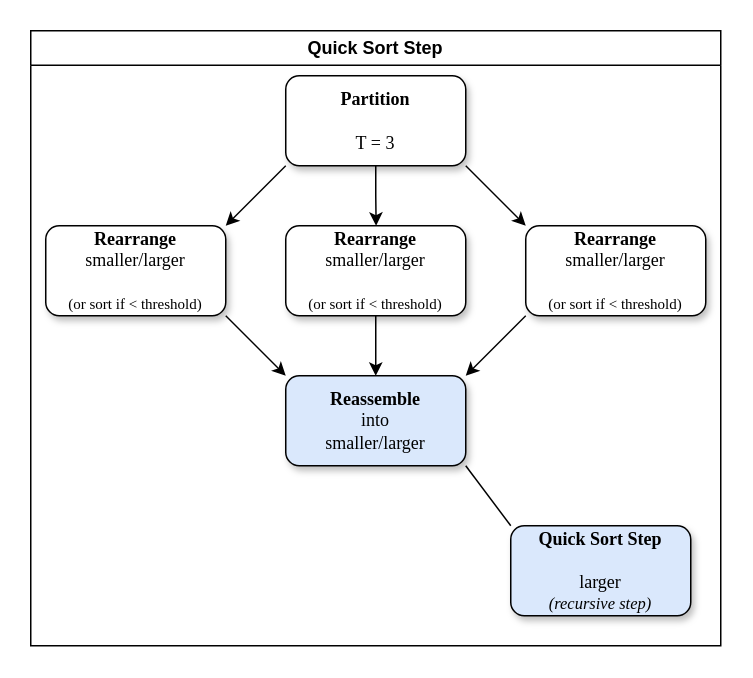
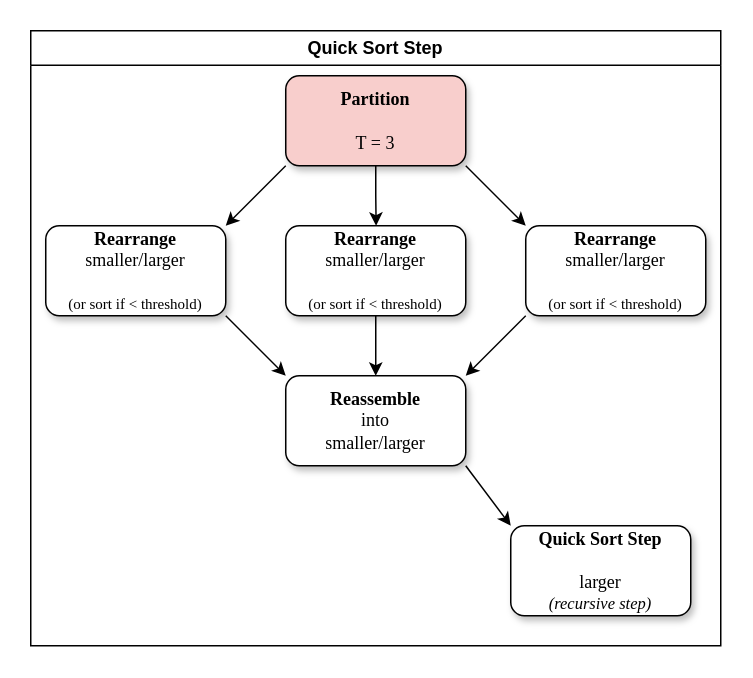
- <mxCell id="5" value="&lt;b&gt;Partition&lt;/b&gt;&lt;br&gt;&lt;br&gt;T = 3" style="whiteSpace=wrap;html=1;rounded=1;shadow=1;labelBackgroundColor=none;strokeWidth=1;fontFamily=Verdana;fontSize=12;align=center;" parent="1" vertex="1"><mxGeometry x="190" y="50" width="120" height="60" as="geometry" /></mxCell>
+ <mxCell id="5" value="&lt;b&gt;Partition&lt;/b&gt;&lt;br&gt;&lt;br&gt;T = 3" style="whiteSpace=wrap;html=1;rounded=1;shadow=1;labelBackgroundColor=none;strokeWidth=1;fontFamily=Verdana;fontSize=12;align=center;fillColor=#f8cecc;" parent="1" vertex="1"><mxGeometry x="190" y="50" width="120" height="60" as="geometry" /></mxCell>
- <mxCell id="11" value="&lt;b&gt;Reassemble&lt;/b&gt; &lt;br&gt;into&lt;br&gt;smaller/larger" style="whiteSpace=wrap;html=1;rounded=1;shadow=1;labelBackgroundColor=none;strokeWidth=1;fontFamily=Verdana;fontSize=12;align=center;fillColor=#dae8fc;" parent="1" vertex="1"><mxGeometry x="190" y="250" width="120" height="60" as="geometry" /></mxCell>
+ <mxCell id="11" value="&lt;b&gt;Reassemble&lt;/b&gt; &lt;br&gt;into&lt;br&gt;smaller/larger" style="whiteSpace=wrap;html=1;rounded=1;shadow=1;labelBackgroundColor=none;strokeWidth=1;fontFamily=Verdana;fontSize=12;align=center;" parent="1" vertex="1"><mxGeometry x="190" y="250" width="120" height="60" as="geometry" /></mxCell>
- <mxCell id="10" style="rounded=0;orthogonalLoop=1;jettySize=auto;html=1;exitX=1;exitY=1;exitDx=0;exitDy=0;entryX=0;entryY=0;entryDx=0;entryDy=0;endArrow=none;" edge="1" parent="1" source="11" target="15"><mxGeometry relative="1" as="geometry" /></mxCell>
+ <mxCell id="10" style="rounded=0;orthogonalLoop=1;jettySize=auto;html=1;exitX=1;exitY=1;exitDx=0;exitDy=0;entryX=0;entryY=0;entryDx=0;entryDy=0;" edge="1" parent="1" source="11" target="15"><mxGeometry relative="1" as="geometry" /></mxCell>
- <mxCell id="15" value="&lt;b&gt;Quick Sort Step&lt;/b&gt;&lt;br&gt;&lt;br&gt;larger&lt;br&gt;&lt;i&gt;&lt;font style=&quot;font-size: 11px;&quot;&gt;(recursive step)&lt;/font&gt;&lt;/i&gt;" style="whiteSpace=wrap;html=1;rounded=1;shadow=1;labelBackgroundColor=none;strokeWidth=1;fontFamily=Verdana;fontSize=12;align=center;fillColor=#dae8fc;" vertex="1" parent="14"><mxGeometry x="320" y="330" width="120" height="60" as="geometry" /></mxCell>
+ <mxCell id="15" value="&lt;b&gt;Quick Sort Step&lt;/b&gt;&lt;br&gt;&lt;br&gt;larger&lt;br&gt;&lt;i&gt;&lt;font style=&quot;font-size: 11px;&quot;&gt;(recursive step)&lt;/font&gt;&lt;/i&gt;" style="whiteSpace=wrap;html=1;rounded=1;shadow=1;labelBackgroundColor=none;strokeWidth=1;fontFamily=Verdana;fontSize=12;align=center;" vertex="1" parent="14"><mxGeometry x="320" y="330" width="120" height="60" as="geometry" /></mxCell>
